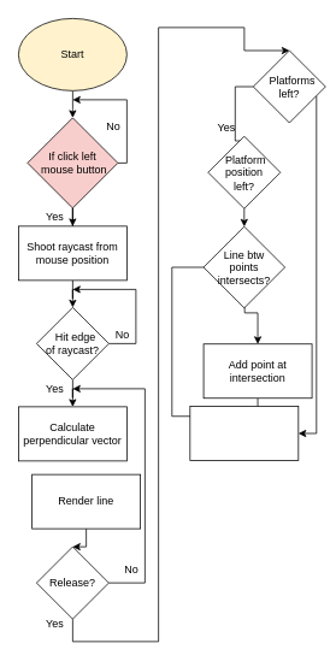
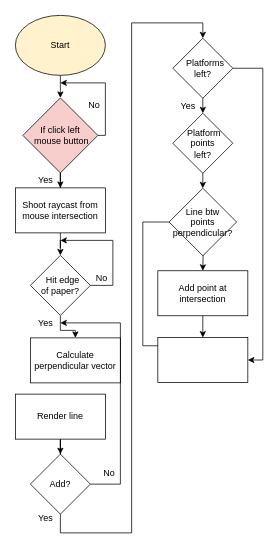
- <mxCell id="26" value="&amp;nbsp; Platforms &lt;br&gt;left?" style="rhombus;whiteSpace=wrap;html=1;" parent="1" vertex="1"><mxGeometry x="279.94" y="55.5" width="80" height="80" as="geometry" /></mxCell>
+ <mxCell id="26" value="&amp;nbsp; Platforms &lt;br&gt;left?" style="rhombus;whiteSpace=wrap;html=1;" parent="1" vertex="1"><mxGeometry x="229.94" y="50.5" width="80" height="80" as="geometry" /></mxCell>
- <mxCell id="29" value="&amp;nbsp;Platform position &lt;br&gt;left?" style="rhombus;whiteSpace=wrap;html=1;" parent="1" vertex="1"><mxGeometry x="229.94" y="150.5" width="80" height="80" as="geometry" /></mxCell>
+ <mxCell id="29" value="&amp;nbsp;Platform points &lt;br&gt;left?" style="rhombus;whiteSpace=wrap;html=1;" parent="1" vertex="1"><mxGeometry x="229.94" y="150.5" width="80" height="80" as="geometry" /></mxCell>
- <mxCell id="8" value="Shoot raycast from mouse position" style="whiteSpace=wrap;html=1;" parent="1" vertex="1"><mxGeometry y="250" width="120" height="60" as="geometry" x="20" /></mxCell>
+ <mxCell id="8" value="Shoot raycast from mouse intersection" style="whiteSpace=wrap;html=1;" parent="1" vertex="1"><mxGeometry y="250" width="120" height="60" as="geometry" x="20" /></mxCell>
- <mxCell id="34" value="Line btw &lt;br&gt;points intersects?" style="rhombus;whiteSpace=wrap;html=1;" parent="1" vertex="1"><mxGeometry x="224.94" y="250.5" width="90" height="90" as="geometry" /></mxCell>
+ <mxCell id="34" value="Line btw &lt;br&gt;points perpendicular?" style="rhombus;whiteSpace=wrap;html=1;" parent="1" vertex="1"><mxGeometry x="224.94" y="250.5" width="90" height="90" as="geometry" /></mxCell>
- <mxCell id="13" value="&amp;nbsp; Hit edge &lt;br&gt;of raycast?" style="rhombus;whiteSpace=wrap;html=1;" parent="1" vertex="1"><mxGeometry x="40" y="340" width="80" height="80" as="geometry" /></mxCell>
+ <mxCell id="13" value="&amp;nbsp; Hit edge &lt;br&gt;of paper?" style="rhombus;whiteSpace=wrap;html=1;" parent="1" vertex="1"><mxGeometry x="40" y="340" width="80" height="80" as="geometry" /></mxCell>
- <mxCell id="32" value="Add point at intersection" style="whiteSpace=wrap;html=1;" parent="1" vertex="1"><mxGeometry x="224.94" y="380.5" width="120" height="60" as="geometry" /></mxCell>
+ <mxCell id="32" value="Add point at intersection" style="whiteSpace=wrap;html=1;" parent="1" vertex="1"><mxGeometry x="209.94" y="360.5" width="120" height="60" as="geometry" /></mxCell>
- <mxCell id="15" value="Calculate perpendicular vector" style="whiteSpace=wrap;html=1;" parent="1" vertex="1"><mxGeometry y="450" width="120" height="60" as="geometry" x="20" /></mxCell>
+ <mxCell id="15" value="Calculate perpendicular vector" style="whiteSpace=wrap;html=1;" parent="1" vertex="1"><mxGeometry x="40" y="450" width="120" height="60" as="geometry" /></mxCell>
- <mxCell id="17" value="Render line" style="whiteSpace=wrap;html=1;" parent="1" vertex="1"><mxGeometry x="35" y="525" width="120" height="60" as="geometry" /></mxCell>
+ <mxCell id="17" value="Render line" style="whiteSpace=wrap;html=1;" parent="1" vertex="1"><mxGeometry y="525" width="120" height="60" as="geometry" x="20" /></mxCell>
- <mxCell id="20" value="Release?" style="rhombus;whiteSpace=wrap;html=1;" parent="1" vertex="1"><mxGeometry x="40" y="605" width="80" height="80" as="geometry" /></mxCell>
+ <mxCell id="20" value="Add?" style="rhombus;whiteSpace=wrap;html=1;" parent="1" vertex="1"><mxGeometry x="40" y="605" width="80" height="80" as="geometry" /></mxCell>
